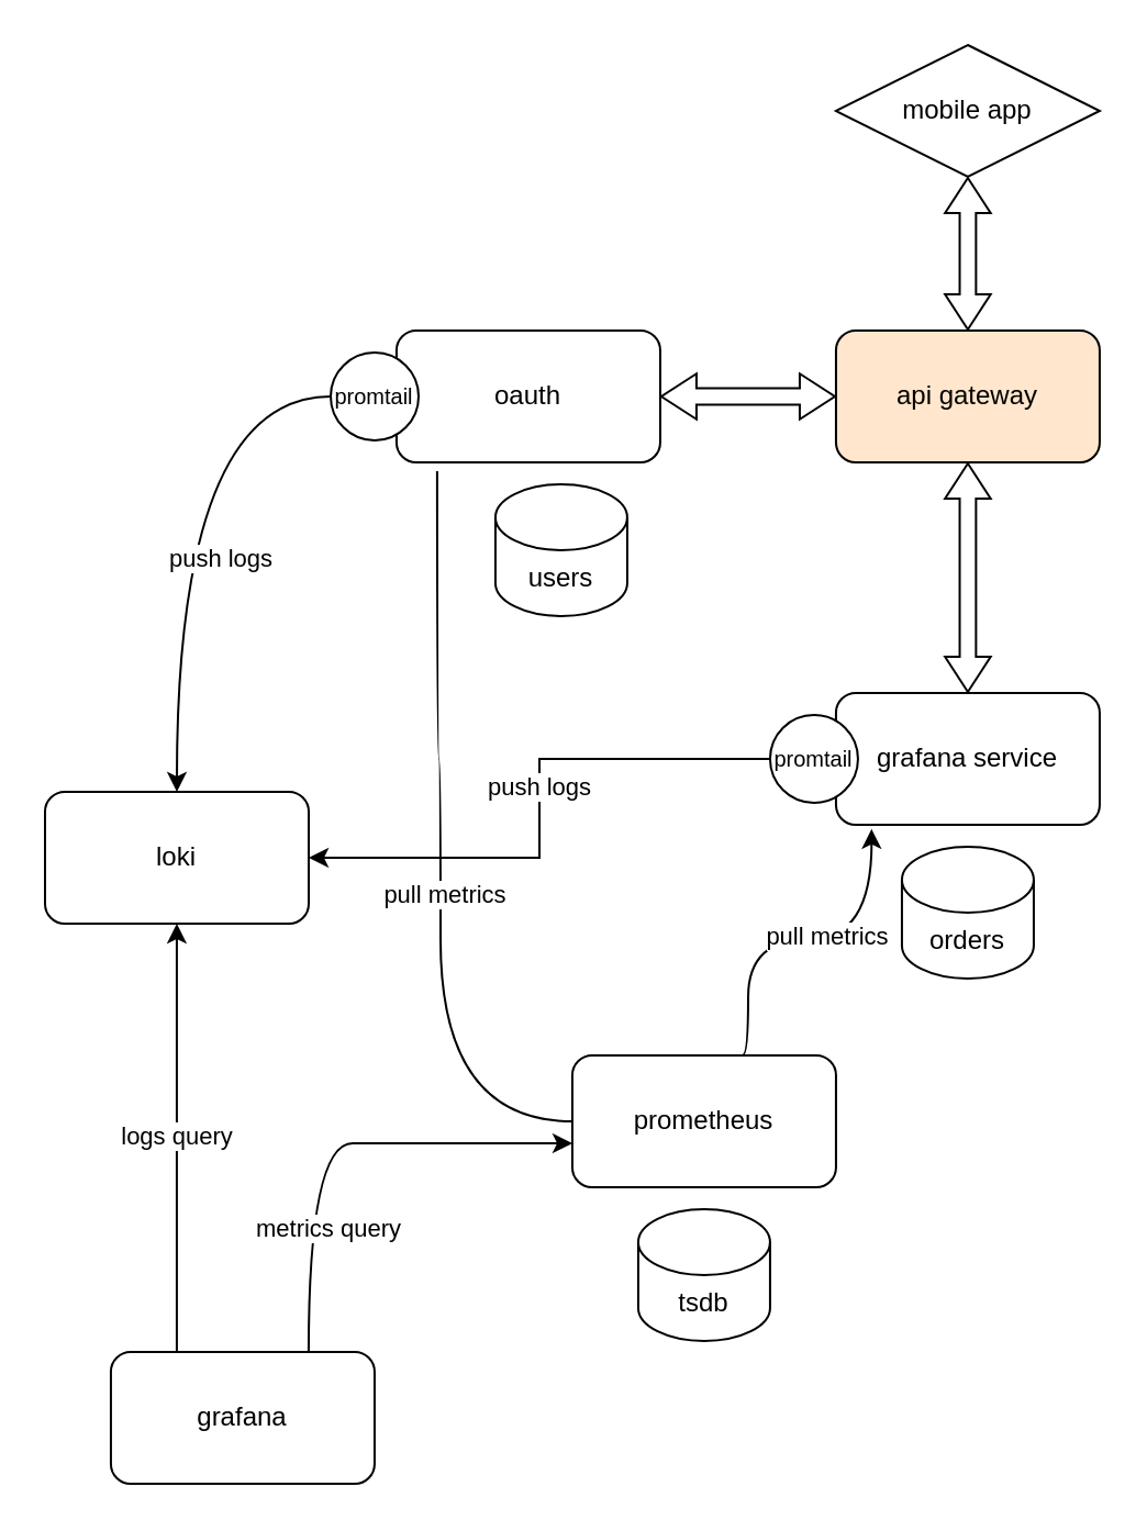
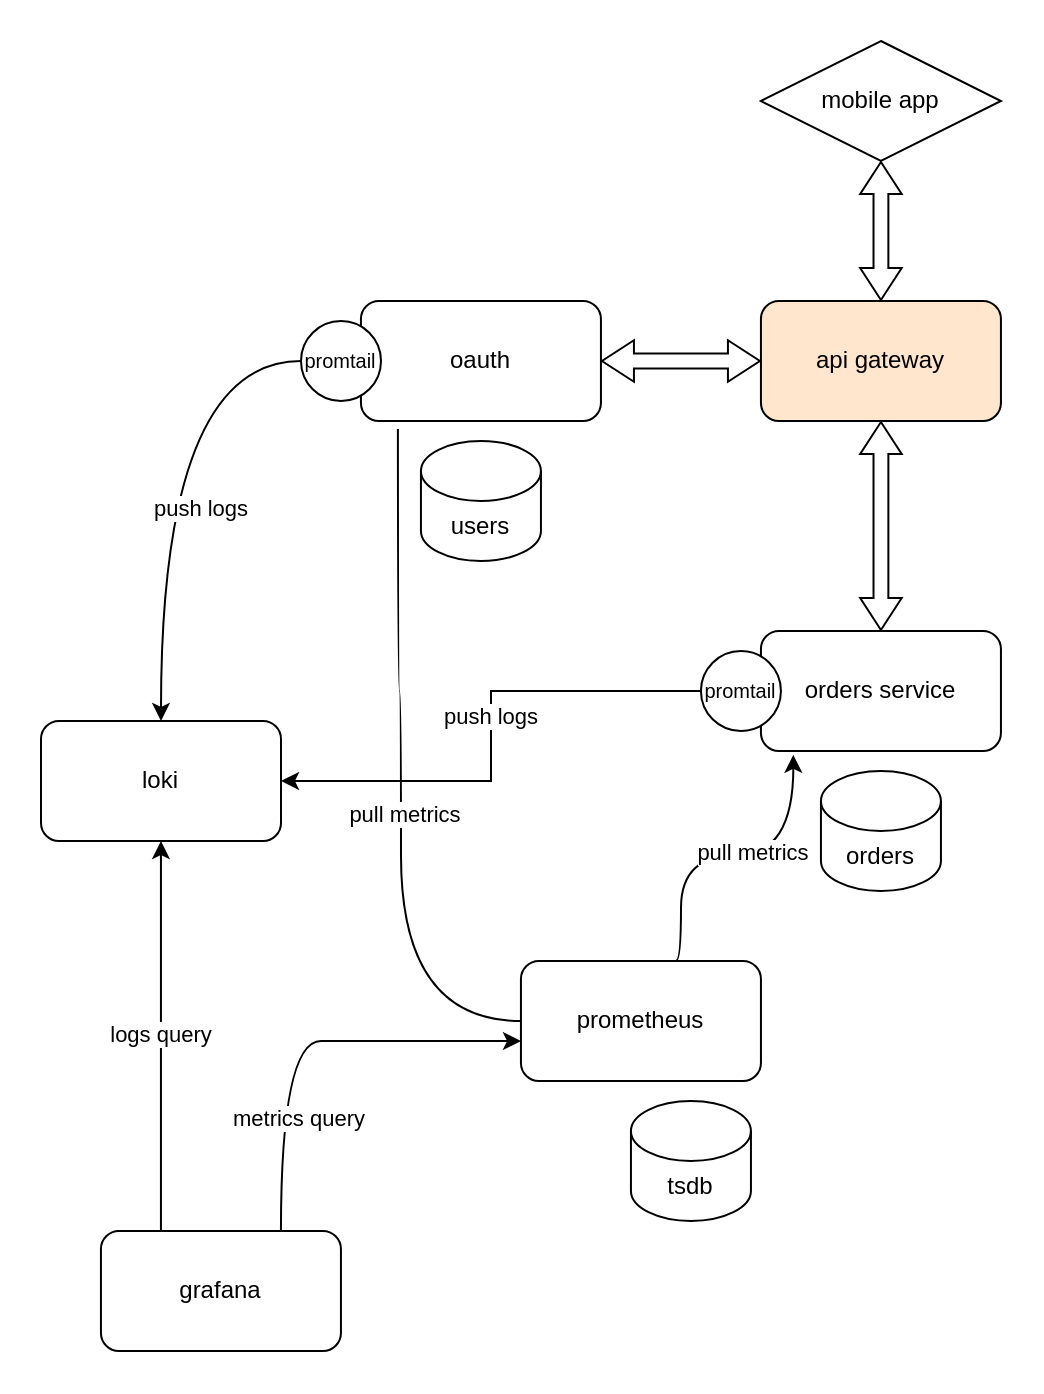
- <mxCell id="5" value="users" style="shape=cylinder3;whiteSpace=wrap;html=1;boundedLbl=1;backgroundOutline=1;size=15;" vertex="1" parent="1"><mxGeometry x="224.97" y="220" width="60" height="60" as="geometry" /></mxCell>
+ <mxCell id="5" value="users" style="shape=cylinder3;whiteSpace=wrap;html=1;boundedLbl=1;backgroundOutline=1;size=15;" vertex="1" parent="1"><mxGeometry x="209.97" y="220" width="60" height="60" as="geometry" /></mxCell>
- <mxCell id="8" value="grafana service" style="rounded=1;whiteSpace=wrap;html=1;" vertex="1" parent="1"><mxGeometry x="379.97" y="315" width="120" height="60" as="geometry" /></mxCell>
+ <mxCell id="8" value="orders service" style="rounded=1;whiteSpace=wrap;html=1;" vertex="1" parent="1"><mxGeometry x="379.97" y="315" width="120" height="60" as="geometry" /></mxCell>
- <mxCell id="16" value="tsdb" style="shape=cylinder3;whiteSpace=wrap;html=1;boundedLbl=1;backgroundOutline=1;size=15;" vertex="1" parent="1"><mxGeometry x="289.97" y="550" width="60" height="60" as="geometry" /></mxCell>
+ <mxCell id="16" value="tsdb" style="shape=cylinder3;whiteSpace=wrap;html=1;boundedLbl=1;backgroundOutline=1;size=15;" vertex="1" parent="1"><mxGeometry x="314.97" y="550" width="60" height="60" as="geometry" /></mxCell>
